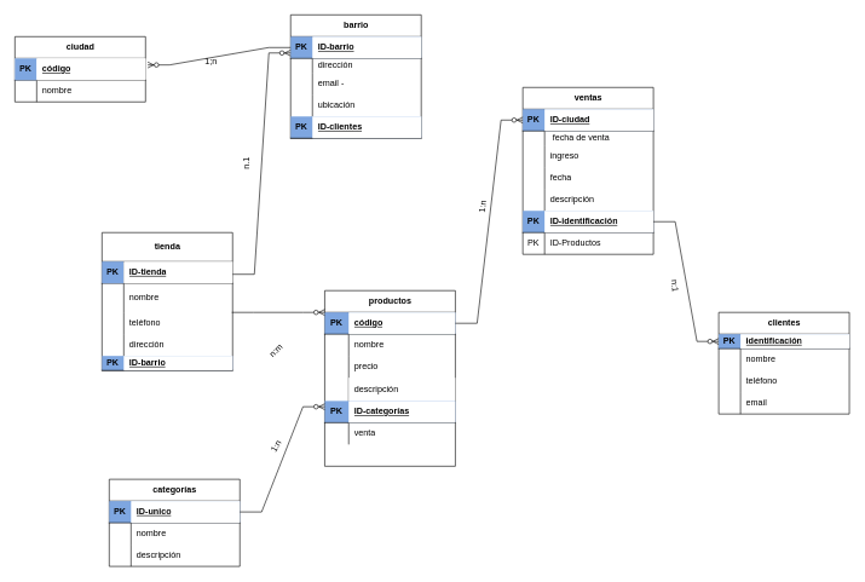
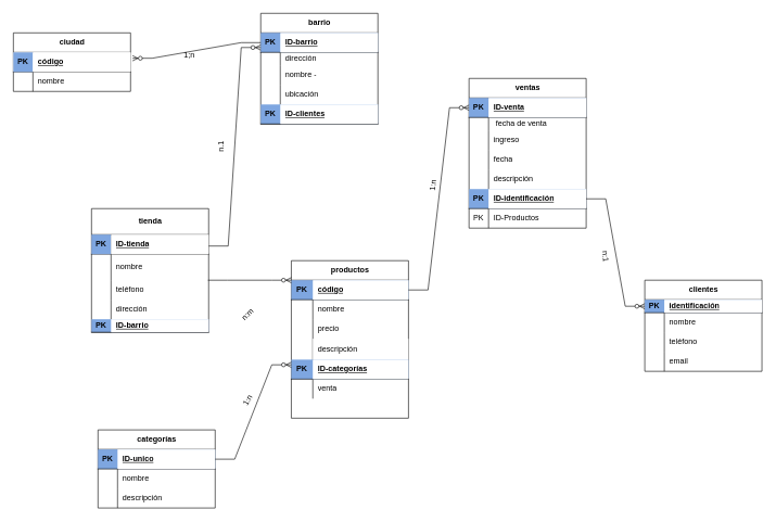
- <mxCell id="18" value="email -" style="shape=partialRectangle;connectable=0;fillColor=none;top=0;left=0;bottom=0;right=0;align=left;spacingLeft=6;overflow=hidden;whiteSpace=wrap;html=1;" parent="16" vertex="1"><mxGeometry x="30" width="150" height="30" as="geometry"><mxRectangle width="150" height="30" as="alternateBounds" /></mxGeometry></mxCell>
+ <mxCell id="18" value="nombre -" style="shape=partialRectangle;connectable=0;fillColor=none;top=0;left=0;bottom=0;right=0;align=left;spacingLeft=6;overflow=hidden;whiteSpace=wrap;html=1;" parent="16" vertex="1"><mxGeometry x="30" width="150" height="30" as="geometry"><mxRectangle width="150" height="30" as="alternateBounds" /></mxGeometry></mxCell>
- <mxCell id="88" value="ID-ciudad" style="shape=partialRectangle;connectable=0;fillColor=#FFFFFF;top=0;left=0;bottom=0;right=0;align=left;spacingLeft=6;fontStyle=5;overflow=hidden;whiteSpace=wrap;html=1;" parent="86" vertex="1"><mxGeometry x="30" width="150" height="30" as="geometry"><mxRectangle width="150" height="30" as="alternateBounds" /></mxGeometry></mxCell>
+ <mxCell id="88" value="ID-venta" style="shape=partialRectangle;connectable=0;fillColor=#FFFFFF;top=0;left=0;bottom=0;right=0;align=left;spacingLeft=6;fontStyle=5;overflow=hidden;whiteSpace=wrap;html=1;" parent="86" vertex="1"><mxGeometry x="30" width="150" height="30" as="geometry"><mxRectangle width="150" height="30" as="alternateBounds" /></mxGeometry></mxCell>
